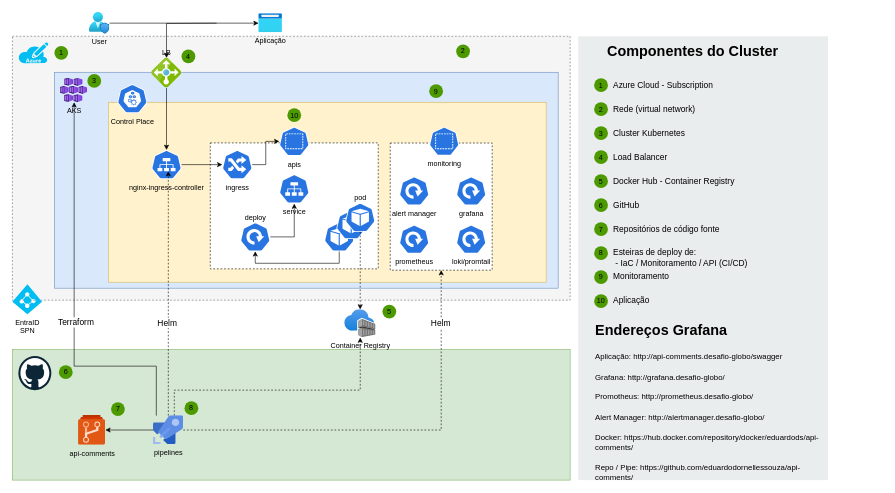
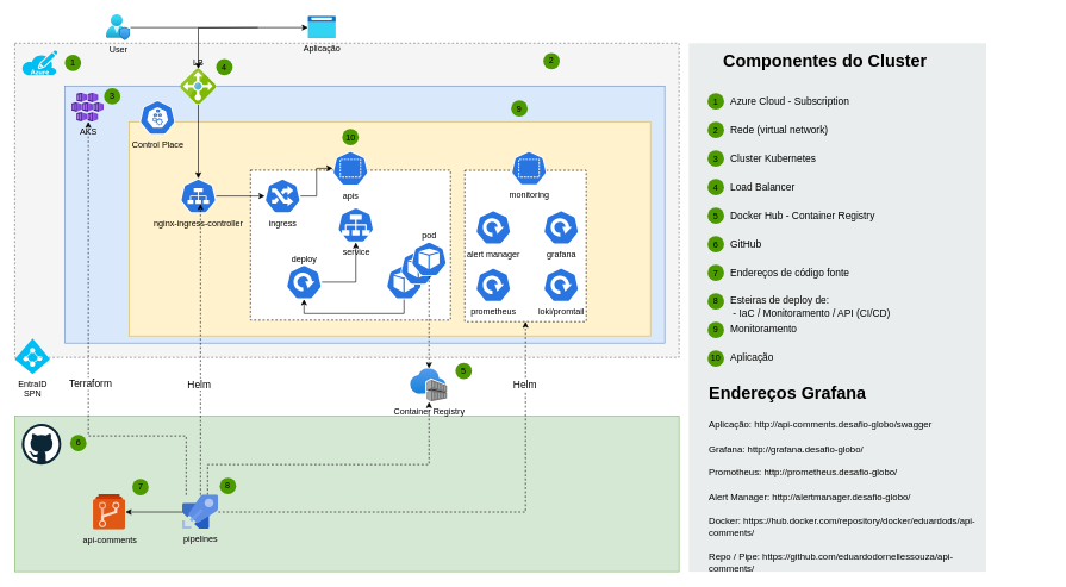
- <mxCell id="36" value="service" style="html=1;dashed=0;whitespace=wrap;fillColor=#2875E2;strokeColor=#ffffff;points=[[0.005,0.63,0],[0.1,0.2,0],[0.9,0.2,0],[0.5,0,0],[0.995,0.63,0],[0.72,0.99,0],[0.5,1,0],[0.28,0.99,0]];shape=mxgraph.kubernetes.icon;prIcon=svc;labelBackgroundColor=none;labelPosition=center;verticalLabelPosition=bottom;align=center;verticalAlign=top;" parent="1" vertex="1"><mxGeometry x="465" y="290" width="50" height="49" as="geometry" /></mxCell>
+ <mxCell id="36" value="service" style="html=1;dashed=0;whitespace=wrap;fillColor=#2875E2;strokeColor=#ffffff;points=[[0.005,0.63,0],[0.1,0.2,0],[0.9,0.2,0],[0.5,0,0],[0.995,0.63,0],[0.72,0.99,0],[0.5,1,0],[0.28,0.99,0]];shape=mxgraph.kubernetes.icon;prIcon=svc;labelBackgroundColor=none;labelPosition=center;verticalLabelPosition=bottom;align=center;verticalAlign=top;" parent="1" vertex="1"><mxGeometry x="465" y="290" width="65" height="49" as="geometry" /></mxCell>
- <mxCell id="61" style="edgeStyle=orthogonalEdgeStyle;rounded=0;orthogonalLoop=1;jettySize=auto;html=1;dashed=0;" edge="1" parent="1" source="63" target="27"><mxGeometry relative="1" as="geometry"><mxPoint x="480" y="440" as="targetPoint" /><Array as="points"><mxPoint x="260" y="610" /><mxPoint x="123" y="610" /></Array></mxGeometry></mxCell>
+ <mxCell id="61" style="edgeStyle=orthogonalEdgeStyle;rounded=0;orthogonalLoop=1;jettySize=auto;html=1;dashed=1;" edge="1" parent="1" source="63" target="27"><mxGeometry relative="1" as="geometry"><mxPoint x="480" y="440" as="targetPoint" /><Array as="points"><mxPoint x="260" y="610" /><mxPoint x="123" y="610" /></Array></mxGeometry></mxCell>
- <mxCell id="11" value="&lt;span&gt;Repositórios de código fonte&lt;/span&gt;" style="text;html=1;align=left;verticalAlign=top;spacingTop=-4;fontSize=14;labelBackgroundColor=none;whiteSpace=wrap;" parent="1" vertex="1"><mxGeometry x="1020" y="370" width="449" height="113" as="geometry" /></mxCell>
+ <mxCell id="11" value="&lt;span&gt;Endereços de código fonte&lt;/span&gt;" style="text;html=1;align=left;verticalAlign=top;spacingTop=-4;fontSize=14;labelBackgroundColor=none;whiteSpace=wrap;" parent="1" vertex="1"><mxGeometry x="1020" y="370" width="449" height="113" as="geometry" /></mxCell>
